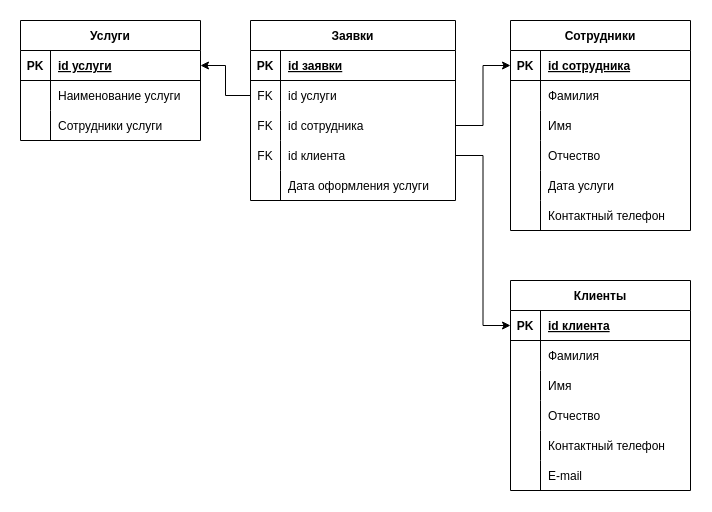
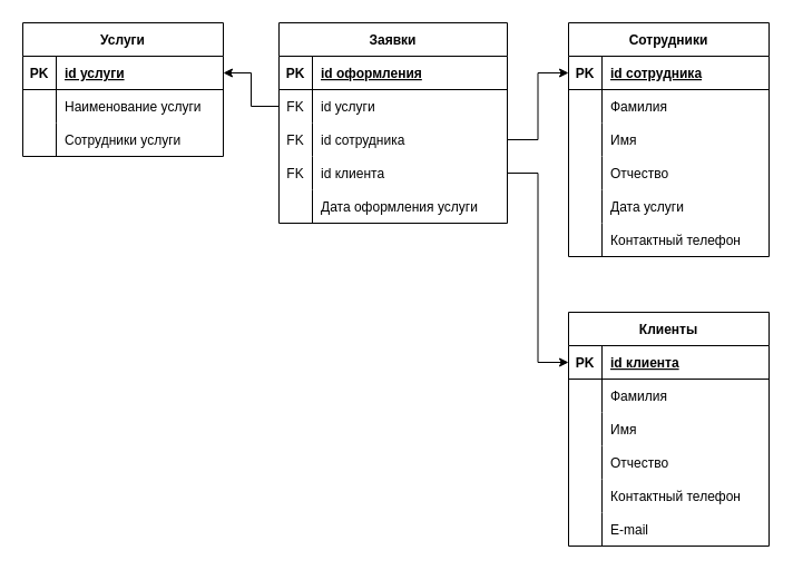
- <mxCell id="34" value="id заявки" style="shape=partialRectangle;connectable=0;fillColor=none;top=0;left=0;bottom=0;right=0;align=left;spacingLeft=6;fontStyle=5;overflow=hidden;" vertex="1" parent="32"><mxGeometry x="30" width="175" height="30" as="geometry"><mxRectangle width="175" height="30" as="alternateBounds" /></mxGeometry></mxCell>
+ <mxCell id="34" value="id оформления" style="shape=partialRectangle;connectable=0;fillColor=none;top=0;left=0;bottom=0;right=0;align=left;spacingLeft=6;fontStyle=5;overflow=hidden;" vertex="1" parent="32"><mxGeometry x="30" width="175" height="30" as="geometry"><mxRectangle width="175" height="30" as="alternateBounds" /></mxGeometry></mxCell>
